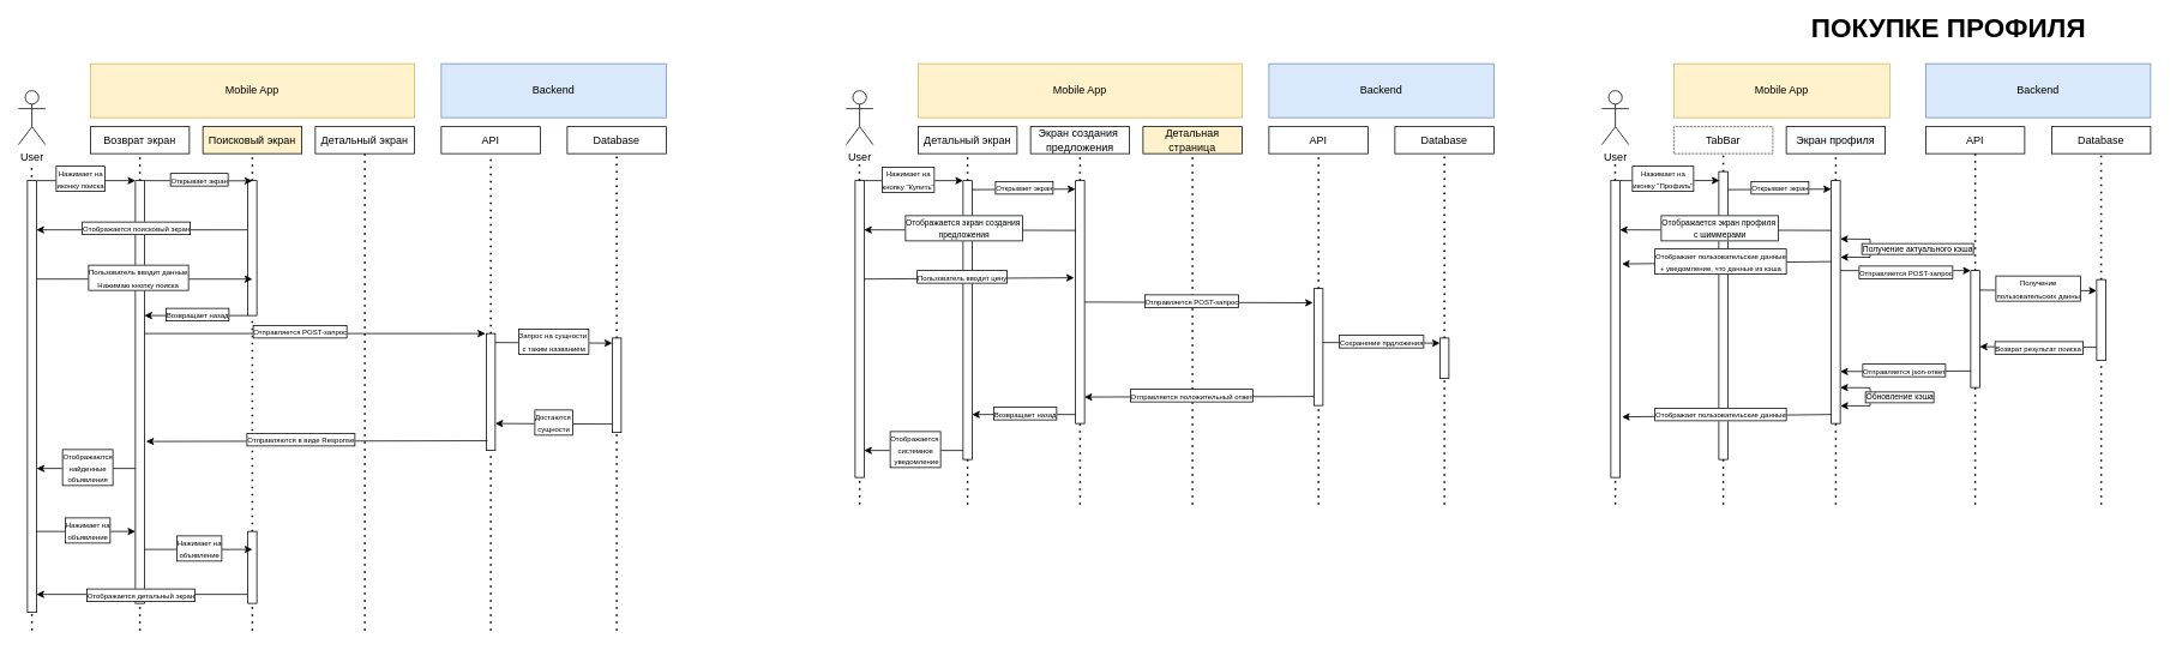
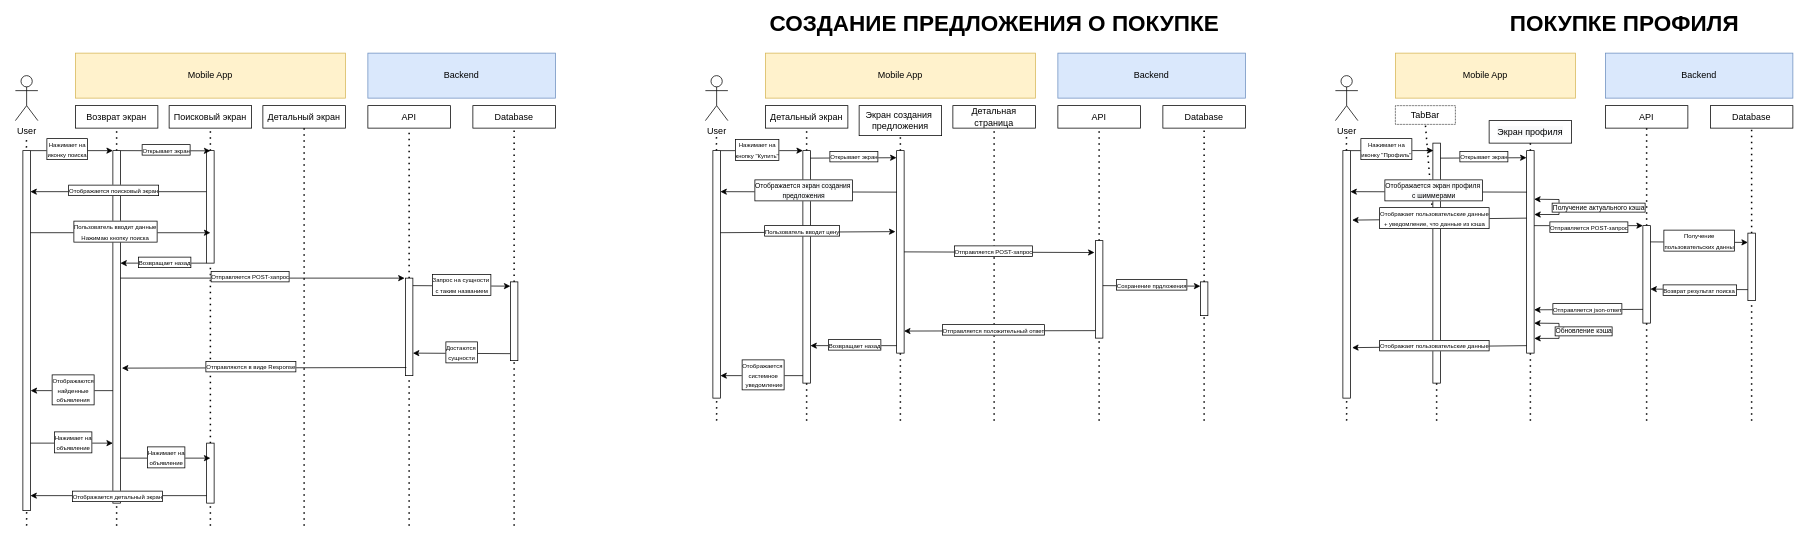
+ <mxCell id="84" value="&lt;b&gt;&lt;font style=&quot;font-size: 30px&quot;&gt;СОЗДАНИЕ ПРЕДЛОЖЕНИЯ О ПОКУПКЕ&lt;/font&gt;&lt;/b&gt;" style="text;html=1;align=center;verticalAlign=middle;resizable=0;points=[];autosize=1;strokeColor=none;fillColor=none;fontSize=8;fontColor=#000000;" vertex="1" parent="1"><mxGeometry x="1010" y="20" width="630" height="20" as="geometry" /></mxCell>
- <mxCell id="5" value="Поисковый экран" style="rounded=0;whiteSpace=wrap;html=1;fillColor=#fff2cc;" vertex="1" parent="1"><mxGeometry x="225" y="140" width="110" height="30" as="geometry" /></mxCell>
+ <mxCell id="5" value="Поисковый экран" style="rounded=0;whiteSpace=wrap;html=1;" vertex="1" parent="1"><mxGeometry x="225" y="140" width="110" height="30" as="geometry" /></mxCell>
- <mxCell id="48" value="Экран создания&amp;nbsp;&lt;br&gt;предложения" style="rounded=0;whiteSpace=wrap;html=1;" vertex="1" parent="1"><mxGeometry x="1145" y="140" width="110" height="30" as="geometry" /></mxCell>
+ <mxCell id="48" value="Экран создания&amp;nbsp;&lt;br&gt;предложения" style="rounded=0;whiteSpace=wrap;html=1;" vertex="1" parent="1"><mxGeometry x="1145" y="140" width="110" height="40" as="geometry" /></mxCell>
- <mxCell id="49" value="Детальная страница" style="rounded=0;whiteSpace=wrap;html=1;fillColor=#fff2cc;" vertex="1" parent="1"><mxGeometry x="1270" y="140" width="110" height="30" as="geometry" /></mxCell>
+ <mxCell id="49" value="Детальная страница" style="rounded=0;whiteSpace=wrap;html=1;" vertex="1" parent="1"><mxGeometry x="1270" y="140" width="110" height="30" as="geometry" /></mxCell>
- <mxCell id="97" value="TabBar" style="rounded=0;whiteSpace=wrap;html=1;gradientColor=none;dashed=1;dashPattern=1 1;" vertex="1" parent="1"><mxGeometry x="1860" y="140" width="110" height="30" as="geometry" /></mxCell>
+ <mxCell id="97" value="TabBar" style="rounded=0;whiteSpace=wrap;html=1;gradientColor=none;dashed=1;dashPattern=1 1;" vertex="1" parent="1"><mxGeometry x="1860" y="140" width="80" height="25" as="geometry" /></mxCell>
- <mxCell id="98" value="&lt;span style=&quot;color: rgb(0, 0, 0); font-family: helvetica; font-size: 12px; font-style: normal; font-weight: 400; letter-spacing: normal; text-align: center; text-indent: 0px; text-transform: none; word-spacing: 0px; background-color: rgb(248, 249, 250); text-decoration: none; display: inline; float: none;&quot;&gt;Экран профиля&lt;/span&gt;" style="rounded=0;whiteSpace=wrap;html=1;" vertex="1" parent="1"><mxGeometry x="1985" y="140" width="110" height="30" as="geometry" /></mxCell>
+ <mxCell id="98" value="&lt;span style=&quot;color: rgb(0, 0, 0); font-family: helvetica; font-size: 12px; font-style: normal; font-weight: 400; letter-spacing: normal; text-align: center; text-indent: 0px; text-transform: none; word-spacing: 0px; background-color: rgb(248, 249, 250); text-decoration: none; display: inline; float: none;&quot;&gt;Экран профиля&lt;/span&gt;" style="rounded=0;whiteSpace=wrap;html=1;" vertex="1" parent="1"><mxGeometry x="1985" y="160" width="110" height="30" as="geometry" /></mxCell>
